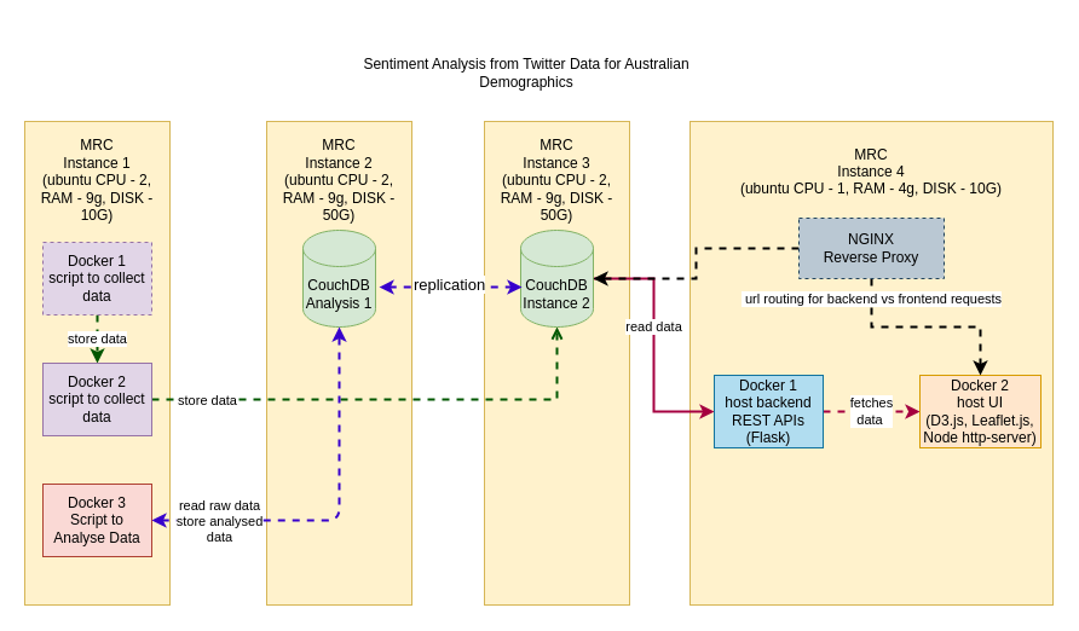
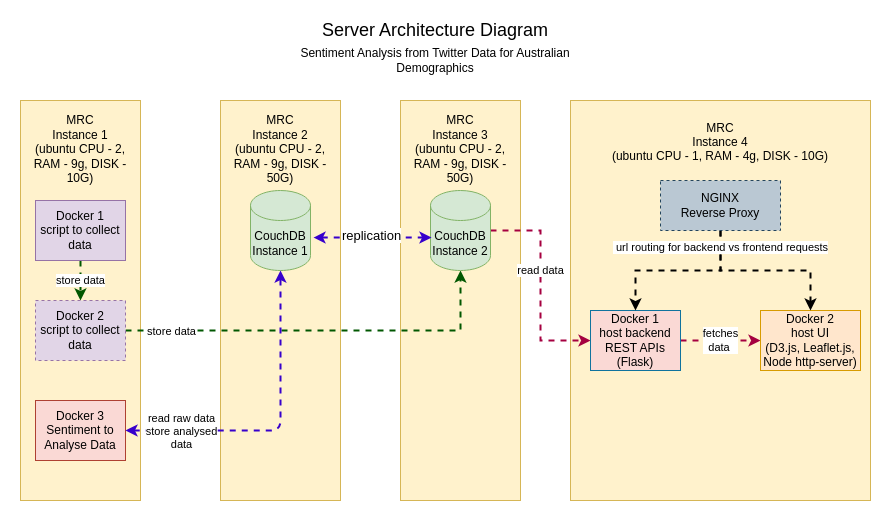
+ <mxCell id="2" value="&lt;font style=&quot;font-size: 18px&quot;&gt;Server Architecture Diagram&lt;/font&gt;" style="text;html=1;strokeColor=none;fillColor=none;align=center;verticalAlign=middle;whiteSpace=wrap;rounded=0;" parent="1" vertex="1"><mxGeometry x="290" y="20" width="290" height="20" as="geometry" /></mxCell>
- <mxCell id="24" style="edgeStyle=orthogonalEdgeStyle;rounded=0;orthogonalLoop=1;jettySize=auto;html=1;dashed=1;strokeWidth=2;fillColor=#96FFAF;" parent="1" source="27" target="18" edge="1"><mxGeometry relative="1" as="geometry" /></mxCell>
+ <mxCell id="24" style="edgeStyle=orthogonalEdgeStyle;rounded=0;orthogonalLoop=1;jettySize=auto;html=1;entryX=0.5;entryY=0;entryDx=0;entryDy=0;dashed=1;strokeWidth=2;fillColor=#96FFAF;" parent="1" source="27" target="15" edge="1"><mxGeometry relative="1" as="geometry" /></mxCell>
- <mxCell id="9" value="Docker 1&lt;br&gt;script to collect&lt;br&gt;data" style="rounded=0;whiteSpace=wrap;html=1;fillColor=#e1d5e7;strokeColor=#9673a6;dashed=1;" parent="1" vertex="1"><mxGeometry x="35" y="200" width="90" height="60" as="geometry" /></mxCell>
+ <mxCell id="9" value="Docker 1&lt;br&gt;script to collect&lt;br&gt;data" style="rounded=0;whiteSpace=wrap;html=1;fillColor=#e1d5e7;strokeColor=#9673a6;" parent="1" vertex="1"><mxGeometry x="35" y="200" width="90" height="60" as="geometry" /></mxCell>
- <mxCell id="17" value="CouchDB&lt;br&gt;Analysis 1" style="shape=cylinder3;whiteSpace=wrap;html=1;boundedLbl=1;backgroundOutline=1;size=15;fillColor=#d5e8d4;strokeColor=#82b366;" parent="1" vertex="1"><mxGeometry x="250" y="190" width="60" height="80" as="geometry" /></mxCell>
+ <mxCell id="17" value="CouchDB&lt;br&gt;Instance 1" style="shape=cylinder3;whiteSpace=wrap;html=1;boundedLbl=1;backgroundOutline=1;size=15;fillColor=#d5e8d4;strokeColor=#82b366;" parent="1" vertex="1"><mxGeometry x="250" y="190" width="60" height="80" as="geometry" /></mxCell>
- <mxCell id="10" style="edgeStyle=orthogonalEdgeStyle;rounded=0;orthogonalLoop=1;jettySize=auto;html=1;dashed=1;strokeWidth=2;fillColor=#008a00;strokeColor=#005700;endArrow=open;" parent="1" source="12" target="18" edge="1"><mxGeometry relative="1" as="geometry" /></mxCell>
+ <mxCell id="10" style="edgeStyle=orthogonalEdgeStyle;rounded=0;orthogonalLoop=1;jettySize=auto;html=1;dashed=1;strokeWidth=2;fillColor=#008a00;strokeColor=#005700;" parent="1" source="12" target="18" edge="1"><mxGeometry relative="1" as="geometry" /></mxCell>
- <mxCell id="12" value="Docker 2&lt;br&gt;script to collect data" style="rounded=0;whiteSpace=wrap;html=1;fillColor=#e1d5e7;strokeColor=#9673a6;" parent="1" vertex="1"><mxGeometry x="35" y="300" width="90" height="60" as="geometry" /></mxCell>
+ <mxCell id="12" value="Docker 2&lt;br&gt;script to collect data" style="rounded=0;whiteSpace=wrap;html=1;fillColor=#e1d5e7;strokeColor=#9673a6;dashed=1;" parent="1" vertex="1"><mxGeometry x="35" y="300" width="90" height="60" as="geometry" /></mxCell>
- <mxCell id="13" value="read data" style="edgeStyle=orthogonalEdgeStyle;rounded=0;orthogonalLoop=1;jettySize=auto;html=1;dashed=0;strokeWidth=2;fillColor=#d80073;exitX=1;exitY=0.5;exitDx=0;exitDy=0;exitPerimeter=0;entryX=0;entryY=0.5;entryDx=0;entryDy=0;strokeColor=#A50040;" parent="1" source="18" target="15" edge="1"><mxGeometry x="-0.143" relative="1" as="geometry"><mxPoint x="580" y="340" as="targetPoint" /><mxPoint as="offset" /></mxGeometry></mxCell>
+ <mxCell id="13" value="read data" style="edgeStyle=orthogonalEdgeStyle;rounded=0;orthogonalLoop=1;jettySize=auto;html=1;dashed=1;strokeWidth=2;fillColor=#d80073;exitX=1;exitY=0.5;exitDx=0;exitDy=0;exitPerimeter=0;entryX=0;entryY=0.5;entryDx=0;entryDy=0;strokeColor=#A50040;" parent="1" source="18" target="15" edge="1"><mxGeometry x="-0.143" relative="1" as="geometry"><mxPoint x="580" y="340" as="targetPoint" /><mxPoint as="offset" /></mxGeometry></mxCell>
- <mxCell id="15" value="Docker 1&lt;br&gt;host backend REST APIs&lt;br&gt;(Flask)" style="rounded=0;whiteSpace=wrap;html=1;fillColor=#b1ddf0;strokeColor=#10739e;" parent="1" vertex="1"><mxGeometry x="590" y="310" width="90" height="60" as="geometry" /></mxCell>
+ <mxCell id="15" value="Docker 1&lt;br&gt;host backend REST APIs&lt;br&gt;(Flask)" style="rounded=0;whiteSpace=wrap;html=1;fillColor=#fad9d5;strokeColor=#10739e;" parent="1" vertex="1"><mxGeometry x="590" y="310" width="90" height="60" as="geometry" /></mxCell>
- <mxCell id="21" value="Docker 3&lt;br&gt;Script to Analyse Data&lt;br&gt;" style="rounded=0;whiteSpace=wrap;html=1;fillColor=#fad9d5;strokeColor=#ae4132;" parent="1" vertex="1"><mxGeometry x="35" y="400" width="90" height="60" as="geometry" /></mxCell>
+ <mxCell id="21" value="Docker 3&lt;br&gt;Sentiment to Analyse Data&lt;br&gt;" style="rounded=0;whiteSpace=wrap;html=1;fillColor=#fad9d5;strokeColor=#ae4132;" parent="1" vertex="1"><mxGeometry x="35" y="400" width="90" height="60" as="geometry" /></mxCell>
